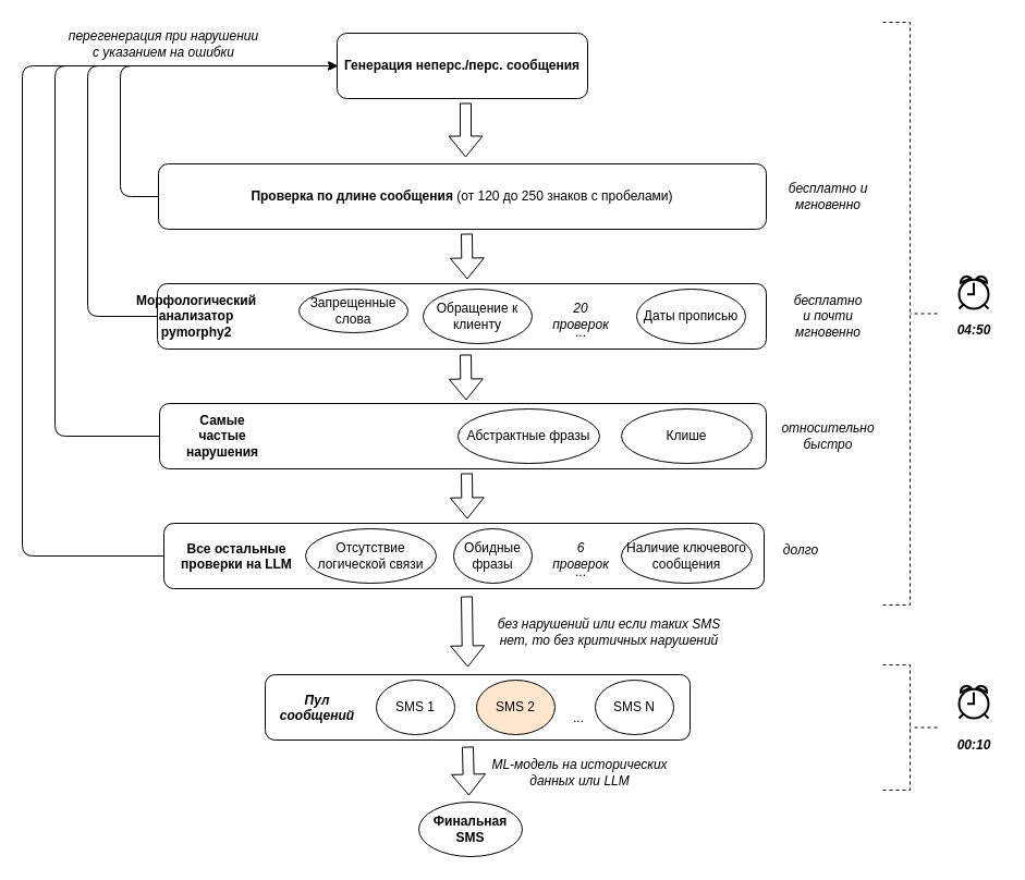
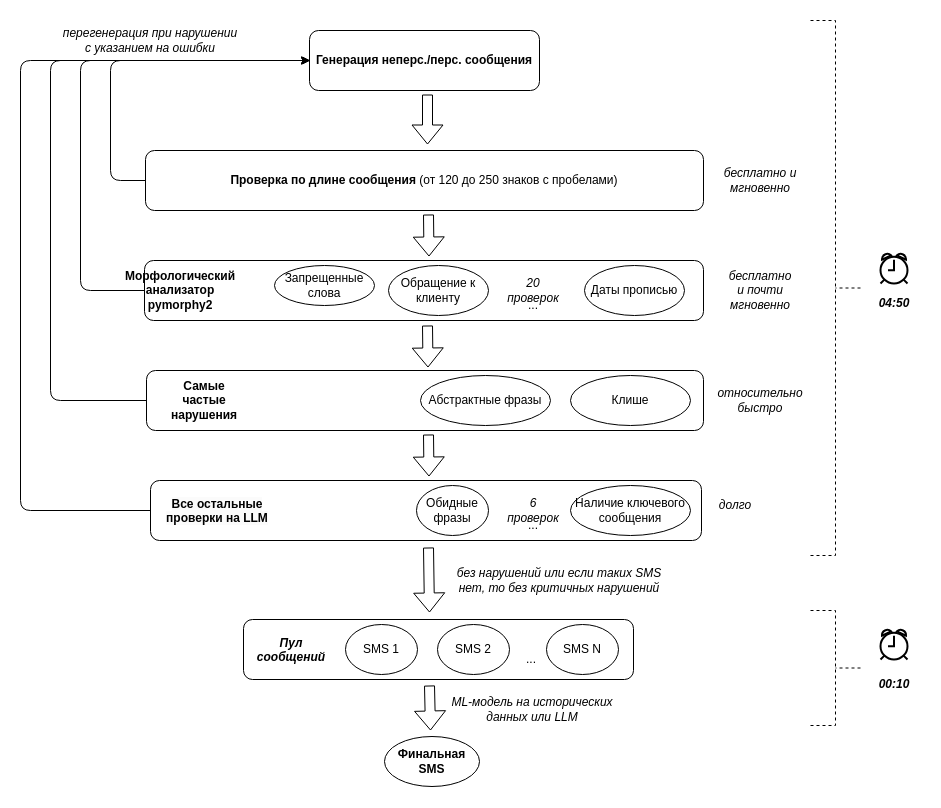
- <mxCell id="30" value="Отсутствие логической связи" style="ellipse;whiteSpace=wrap;html=1;" vertex="1" parent="1"><mxGeometry x="280" y="485" width="120" height="50" as="geometry" /></mxCell>
- <mxCell id="37" value="SMS 2" style="ellipse;whiteSpace=wrap;html=1;fillColor=#ffe6cc;" vertex="1" parent="1"><mxGeometry x="437" y="624" width="72" height="50" as="geometry" /></mxCell>
+ <mxCell id="37" value="SMS 2" style="ellipse;whiteSpace=wrap;html=1;" vertex="1" parent="1"><mxGeometry x="437" y="624" width="72" height="50" as="geometry" /></mxCell>
